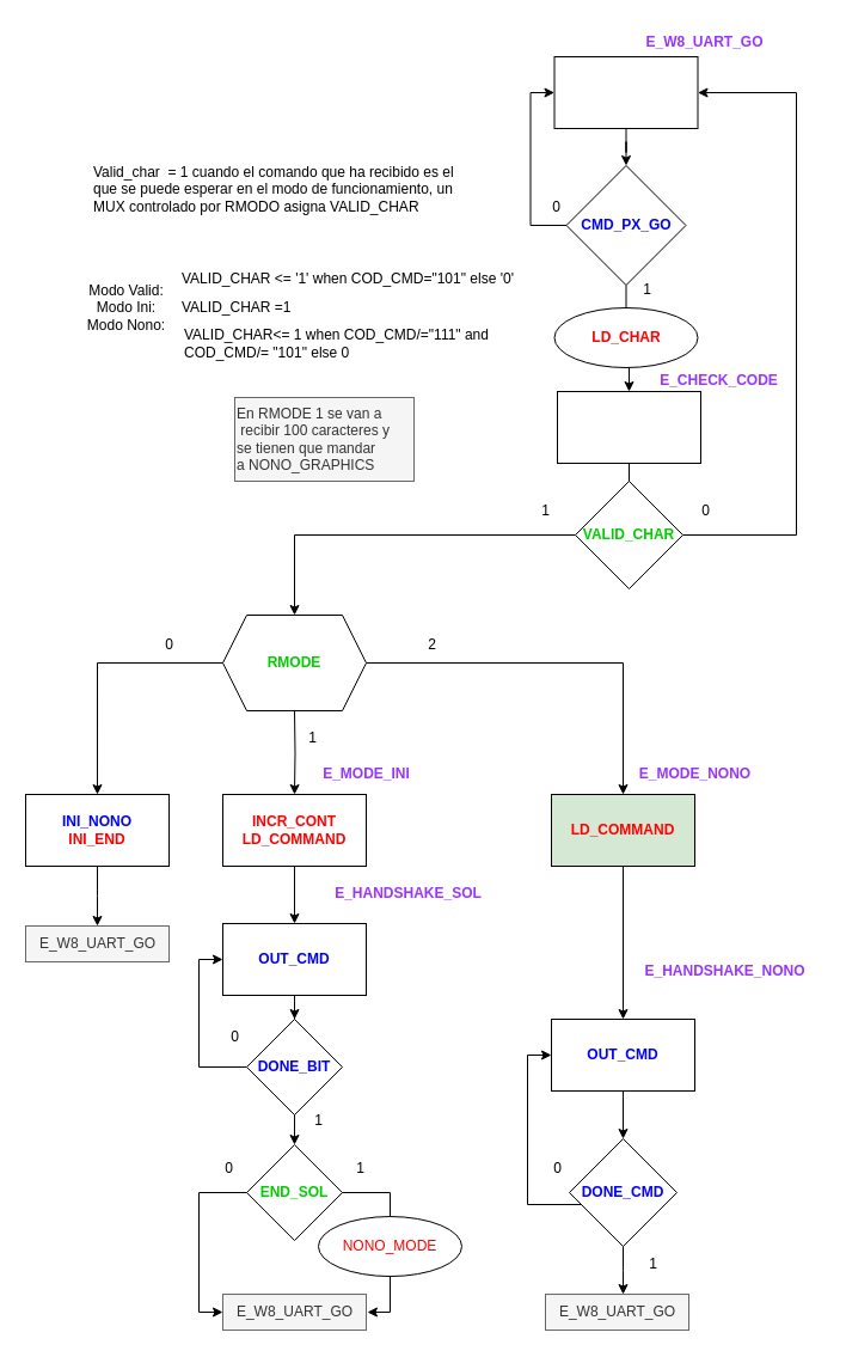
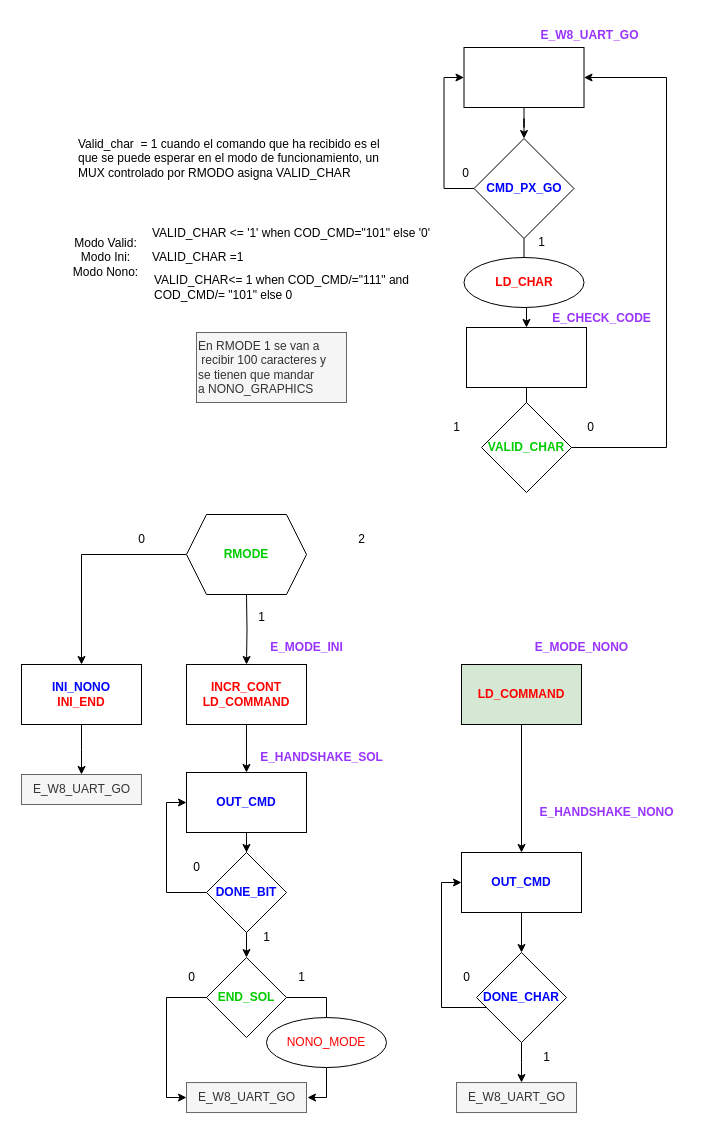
- <mxCell id="45" style="edgeStyle=orthogonalEdgeStyle;rounded=0;orthogonalLoop=1;jettySize=auto;html=1;" parent="1" source="46" target="14" edge="1"><mxGeometry relative="1" as="geometry" /></mxCell>
- <mxCell id="7" style="edgeStyle=orthogonalEdgeStyle;rounded=0;orthogonalLoop=1;jettySize=auto;html=1;entryX=0.5;entryY=0;entryDx=0;entryDy=0;exitX=1;exitY=0.5;exitDx=0;exitDy=0;" parent="1" source="14" target="13" edge="1"><mxGeometry relative="1" as="geometry"><mxPoint x="286" y="554" as="sourcePoint" /></mxGeometry></mxCell>
- <mxCell id="51" value="E_HANDSHAKE_SOL" style="text;html=1;align=center;verticalAlign=middle;resizable=0;points=[];autosize=1;strokeColor=none;fillColor=none;fontColor=#9933FF;fontStyle=1" parent="1" vertex="1"><mxGeometry x="266" y="732" width="150" height="30" as="geometry" /></mxCell>
+ <mxCell id="51" value="E_HANDSHAKE_SOL" style="text;html=1;align=center;verticalAlign=middle;resizable=0;points=[];autosize=1;strokeColor=none;fillColor=none;fontColor=#9933FF;fontStyle=1" parent="1" vertex="1"><mxGeometry x="246" y="742" width="150" height="30" as="geometry" /></mxCell>
- <mxCell id="28" value="DONE_CMD" style="rhombus;whiteSpace=wrap;html=1;fontColor=#0000FF;fontStyle=1" parent="1" vertex="1"><mxGeometry x="476" y="952.04" width="90" height="90" as="geometry" /></mxCell>
+ <mxCell id="28" value="DONE_CHAR" style="rhombus;whiteSpace=wrap;html=1;fontColor=#0000FF;fontStyle=1" parent="1" vertex="1"><mxGeometry x="476" y="952.04" width="90" height="90" as="geometry" /></mxCell>
